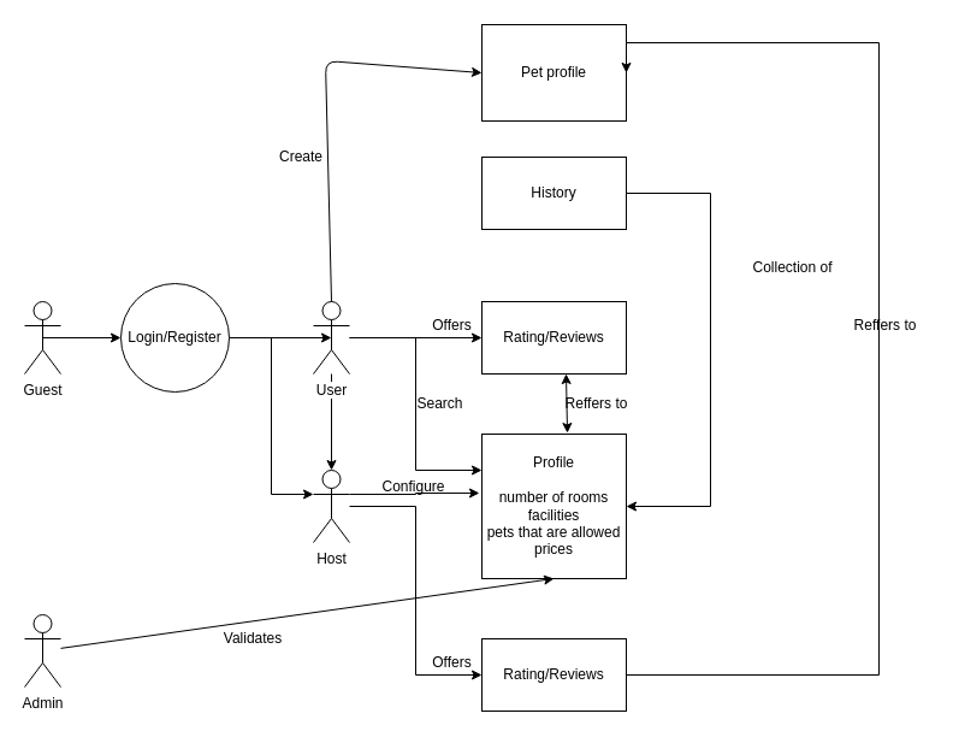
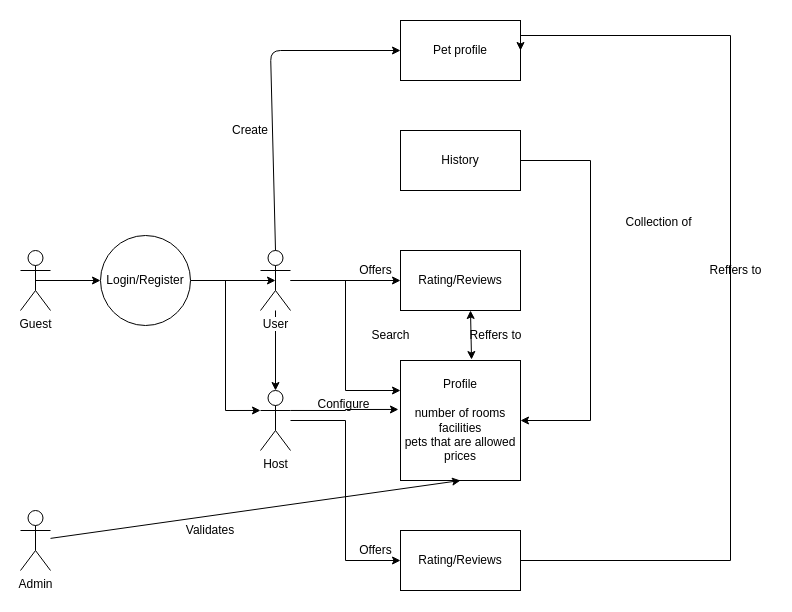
- <mxCell id="25" value="Pet profile" style="rounded=0;whiteSpace=wrap;html=1;" vertex="1" parent="1"><mxGeometry x="400" y="20" width="120" height="80" as="geometry" /></mxCell>
+ <mxCell id="25" value="Pet profile" style="rounded=0;whiteSpace=wrap;html=1;" vertex="1" parent="1"><mxGeometry x="400" y="20" width="120" height="60" as="geometry" /></mxCell>
- <mxCell id="21" value="Search" style="text;html=1;align=center;verticalAlign=middle;resizable=0;points=[];autosize=1;" vertex="1" parent="1"><mxGeometry x="340" y="325" width="50" height="20" as="geometry" /></mxCell>
+ <mxCell id="21" value="Search" style="text;html=1;align=center;verticalAlign=middle;resizable=0;points=[];autosize=1;" vertex="1" parent="1"><mxGeometry x="365" y="325" width="50" height="20" as="geometry" /></mxCell>
